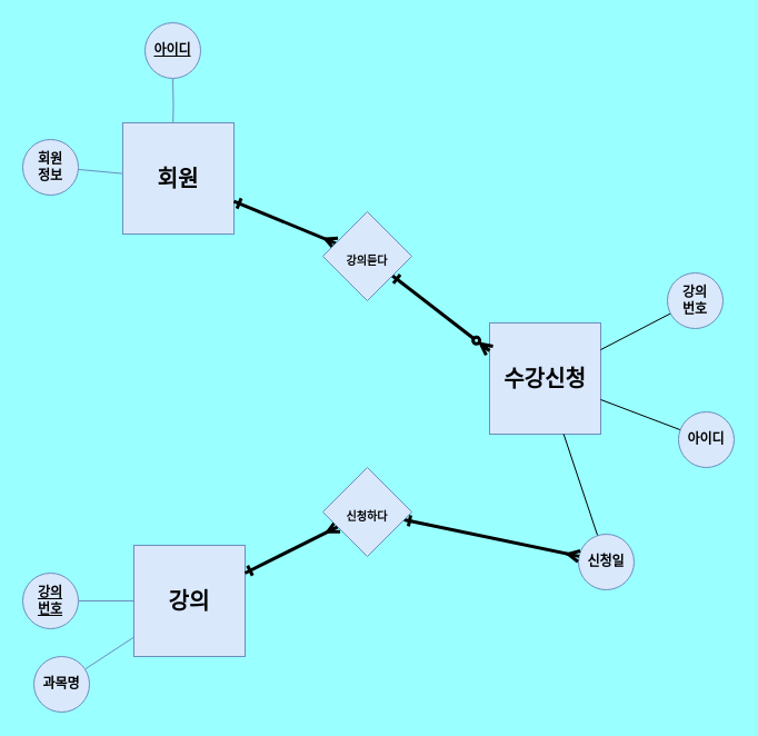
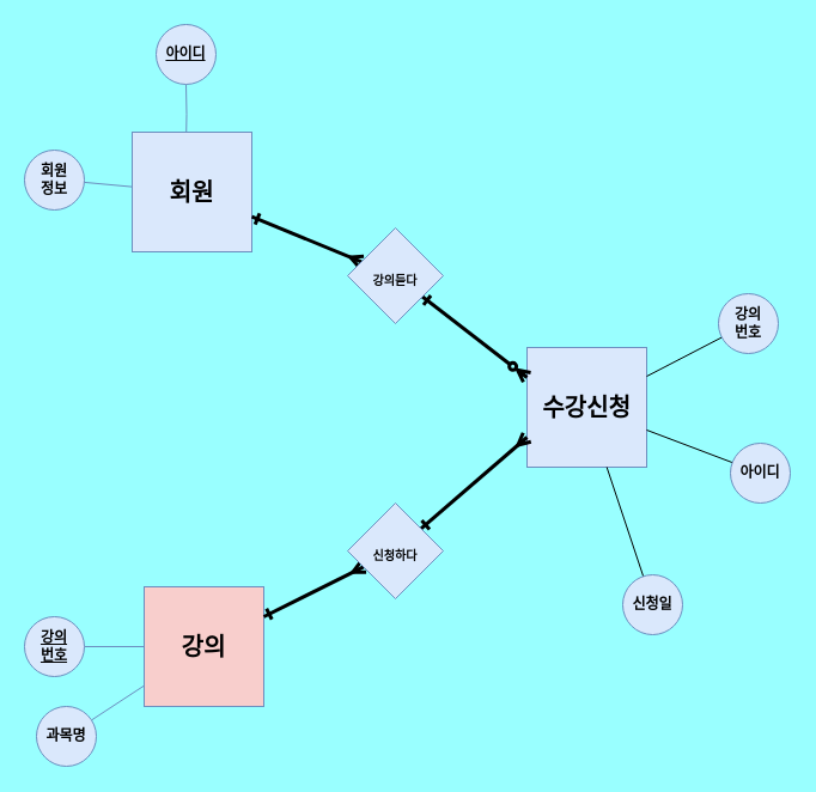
- <mxCell id="23" value="" style="edgeStyle=none;rounded=0;orthogonalLoop=1;jettySize=auto;html=1;fontSize=10;startArrow=ERone;startFill=0;endArrow=ERmany;endFill=0;strokeWidth=3;" edge="1" parent="1" source="24" target="18"><mxGeometry relative="1" as="geometry"><mxPoint x="450" y="460" as="targetPoint" /></mxGeometry></mxCell>
+ <mxCell id="23" value="" style="edgeStyle=none;rounded=0;orthogonalLoop=1;jettySize=auto;html=1;fontSize=10;startArrow=ERone;startFill=0;endArrow=ERmany;endFill=0;strokeWidth=3;entryX=0;entryY=0.75;entryDx=0;entryDy=0;" edge="1" parent="1" source="24" target="12"><mxGeometry relative="1" as="geometry"><mxPoint x="450" y="460" as="targetPoint" /></mxGeometry></mxCell>
- <mxCell id="7" value="강의" style="whiteSpace=wrap;html=1;aspect=fixed;fontSize=20;fontStyle=1;fillColor=#dae8fc;strokeColor=#6c8ebf;" vertex="1" parent="1"><mxGeometry x="120" y="490" width="100" height="100" as="geometry" /></mxCell>
+ <mxCell id="7" value="강의" style="whiteSpace=wrap;html=1;aspect=fixed;fontSize=20;fontStyle=1;fillColor=#f8cecc;strokeColor=#6c8ebf;" vertex="1" parent="1"><mxGeometry x="120" y="490" width="100" height="100" as="geometry" /></mxCell>
